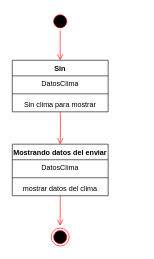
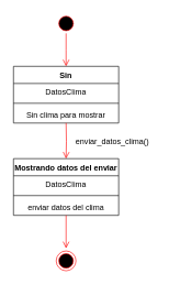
+ <mxCell id="15" value="enviar_datos_clima()" style="text;html=1;align=center;verticalAlign=middle;resizable=0;points=[];autosize=1;strokeColor=none;fillColor=none;" vertex="1" parent="1"><mxGeometry x="105" y="200" width="130" height="30" as="geometry" /></mxCell>
- <mxCell id="12" value="mostrar datos del clima" style="text;strokeColor=none;fillColor=none;align=center;verticalAlign=top;spacingLeft=4;spacingRight=4;overflow=hidden;rotatable=0;points=[[0,0.5],[1,0.5]];portConstraint=eastwest;whiteSpace=wrap;html=1;" vertex="1" parent="9"><mxGeometry y="60" width="160" height="26" as="geometry" /></mxCell>
+ <mxCell id="12" value="enviar datos del clima" style="text;strokeColor=none;fillColor=none;align=center;verticalAlign=top;spacingLeft=4;spacingRight=4;overflow=hidden;rotatable=0;points=[[0,0.5],[1,0.5]];portConstraint=eastwest;whiteSpace=wrap;html=1;" vertex="1" parent="9"><mxGeometry y="60" width="160" height="26" as="geometry" /></mxCell>
